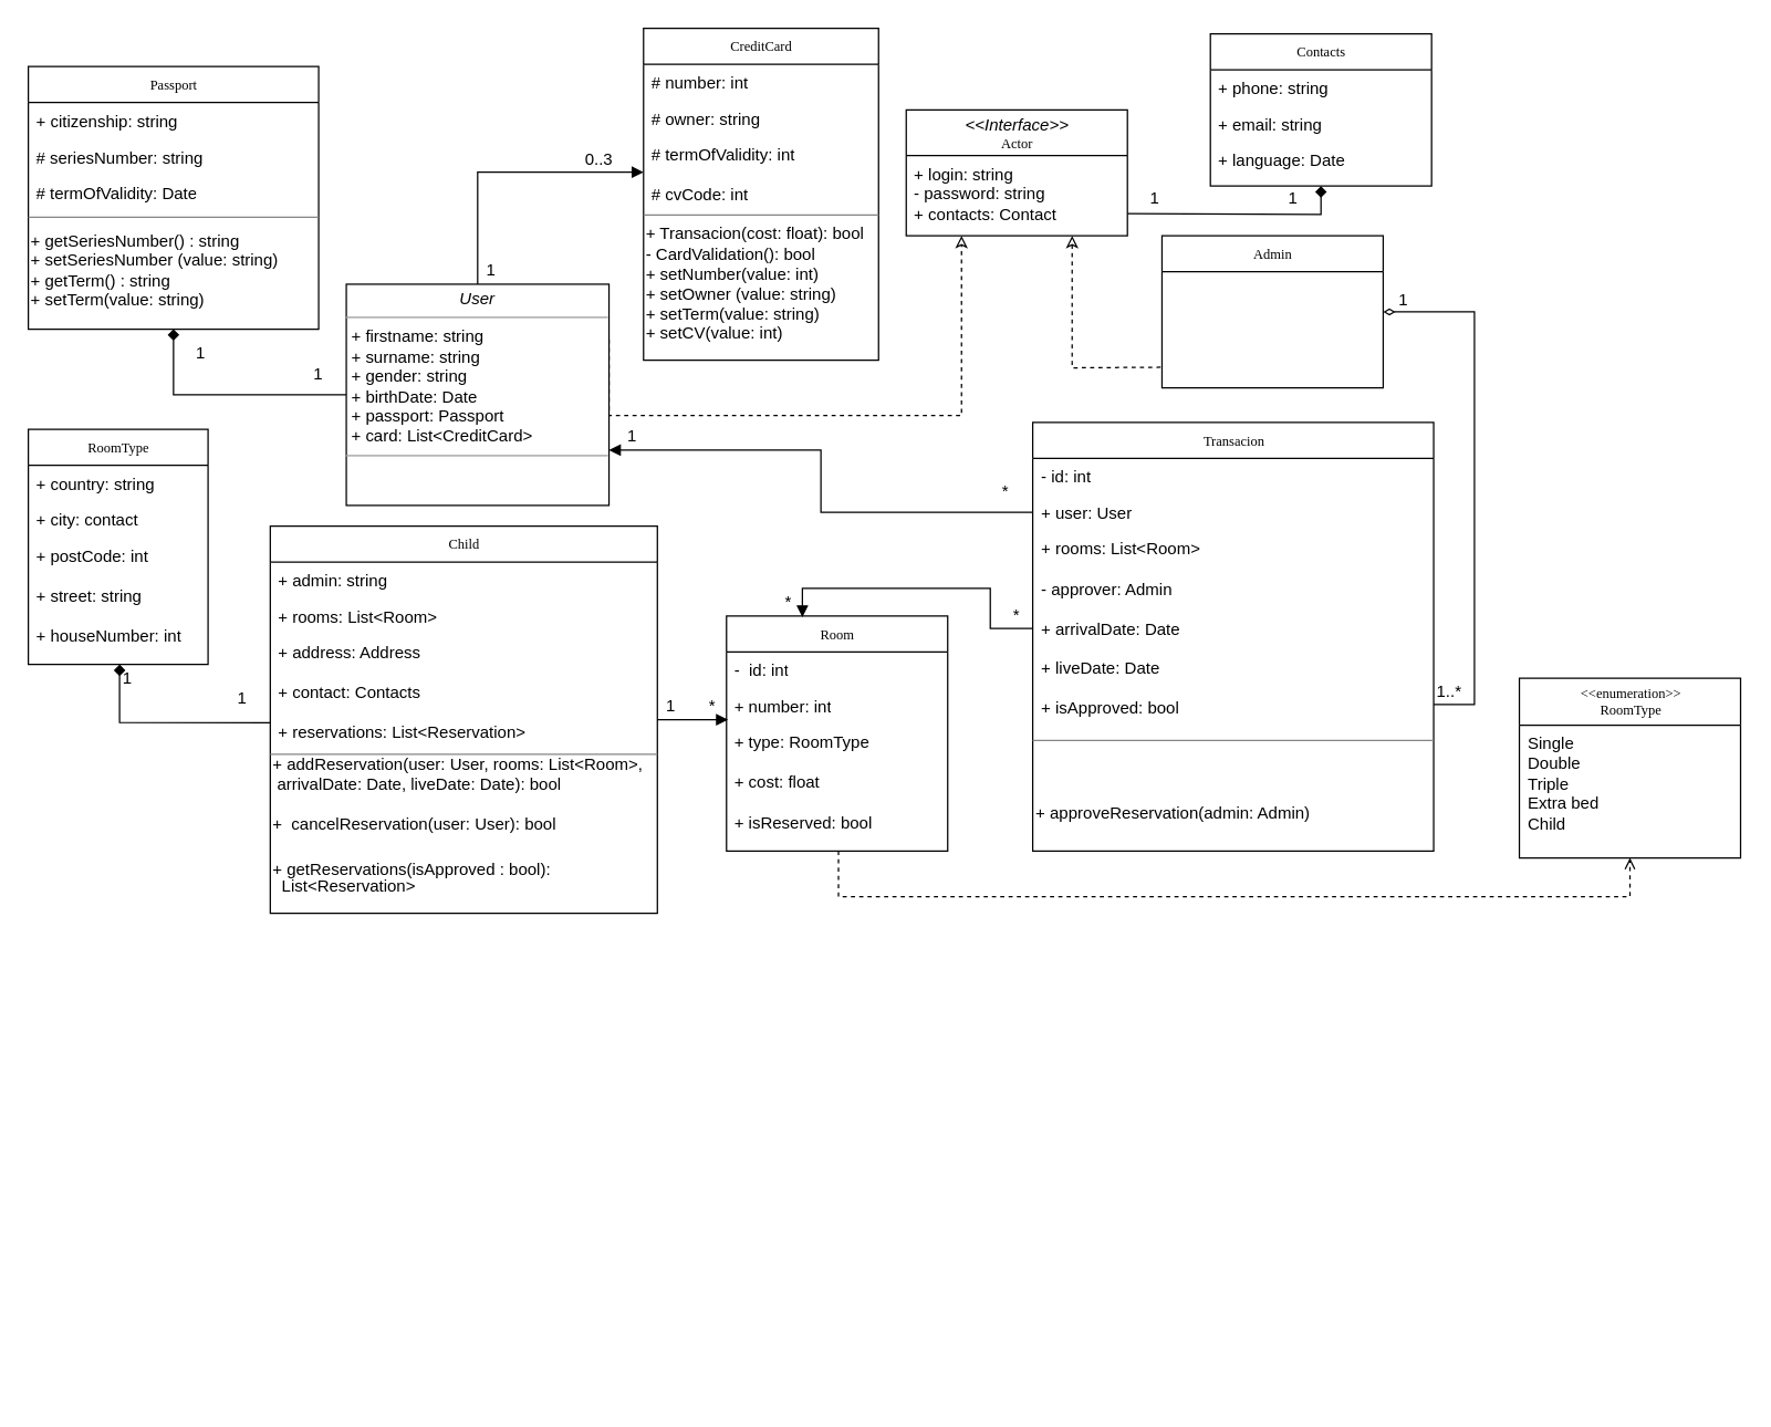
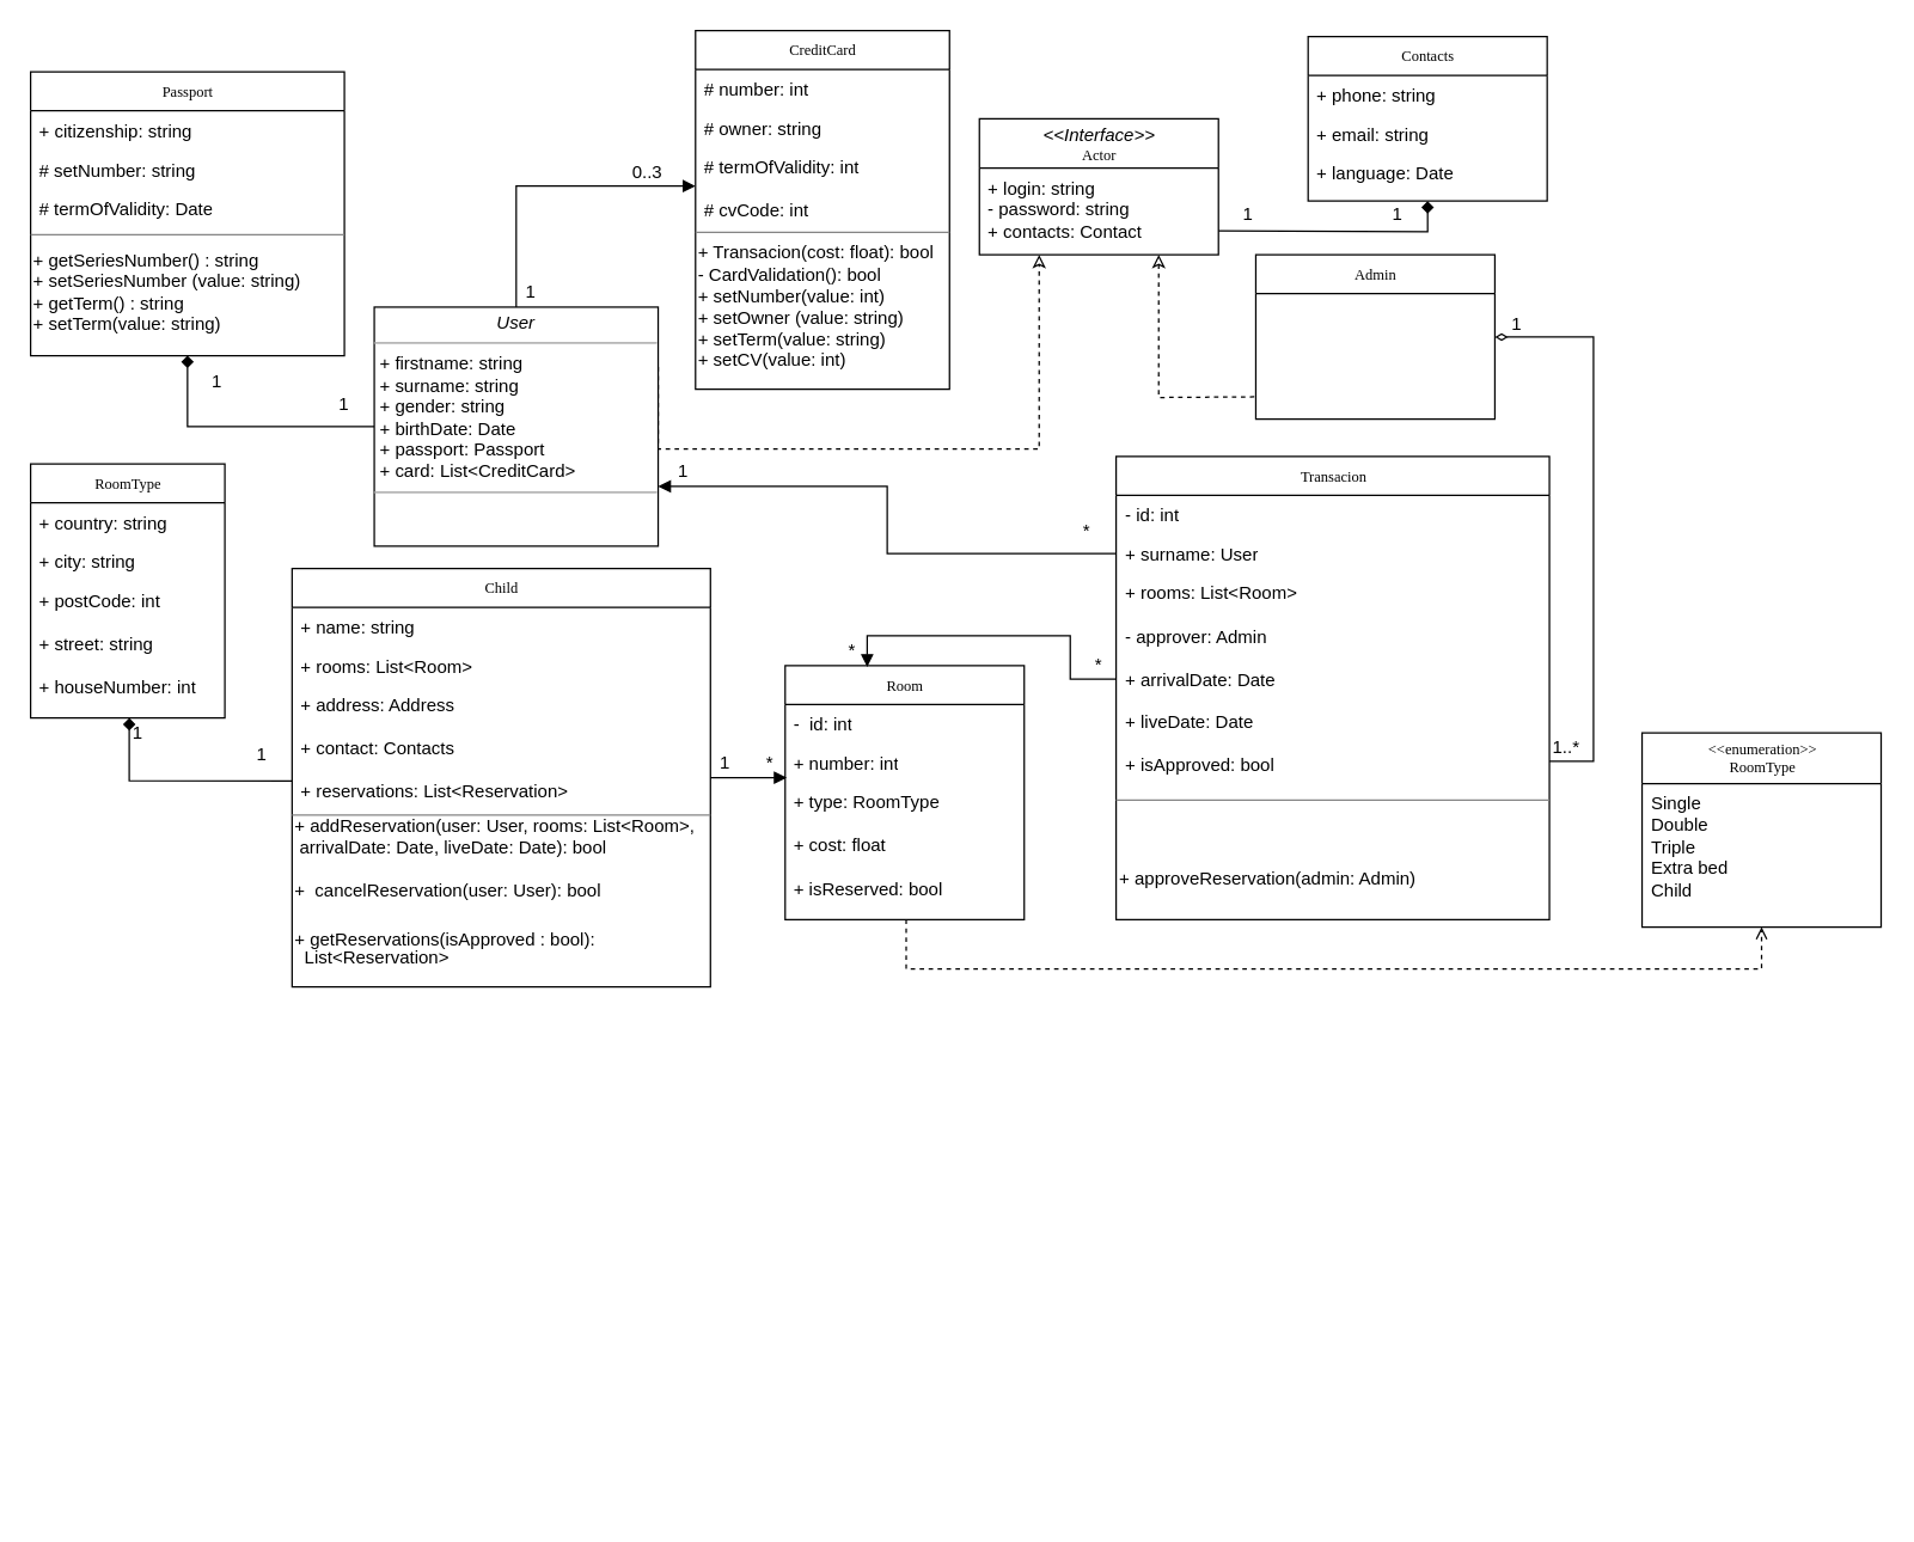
- <mxCell id="4" value="# seriesNumber: string" style="text;html=1;strokeColor=none;fillColor=none;align=left;verticalAlign=top;spacingLeft=4;spacingRight=4;whiteSpace=wrap;overflow=hidden;rotatable=0;points=[[0,0.5],[1,0.5]];portConstraint=eastwest;" parent="2" vertex="1"><mxGeometry y="52" width="210" height="26" as="geometry" /></mxCell>
+ <mxCell id="4" value="# setNumber: string" style="text;html=1;strokeColor=none;fillColor=none;align=left;verticalAlign=top;spacingLeft=4;spacingRight=4;whiteSpace=wrap;overflow=hidden;rotatable=0;points=[[0,0.5],[1,0.5]];portConstraint=eastwest;" parent="2" vertex="1"><mxGeometry y="52" width="210" height="26" as="geometry" /></mxCell>
- <mxCell id="27" value="+ user: User" style="text;html=1;strokeColor=none;fillColor=none;align=left;verticalAlign=top;spacingLeft=4;spacingRight=4;whiteSpace=wrap;overflow=hidden;rotatable=0;points=[[0,0.5],[1,0.5]];portConstraint=eastwest;" parent="25" vertex="1"><mxGeometry y="52" width="290" height="26" as="geometry" /></mxCell>
+ <mxCell id="27" value="+ surname: User" style="text;html=1;strokeColor=none;fillColor=none;align=left;verticalAlign=top;spacingLeft=4;spacingRight=4;whiteSpace=wrap;overflow=hidden;rotatable=0;points=[[0,0.5],[1,0.5]];portConstraint=eastwest;" parent="25" vertex="1"><mxGeometry y="52" width="290" height="26" as="geometry" /></mxCell>
- <mxCell id="46" value="+ city: contact" style="text;html=1;strokeColor=none;fillColor=none;align=left;verticalAlign=top;spacingLeft=4;spacingRight=4;whiteSpace=wrap;overflow=hidden;rotatable=0;points=[[0,0.5],[1,0.5]];portConstraint=eastwest;" parent="44" vertex="1"><mxGeometry y="52" width="130" height="26" as="geometry" /></mxCell>
+ <mxCell id="46" value="+ city: string" style="text;html=1;strokeColor=none;fillColor=none;align=left;verticalAlign=top;spacingLeft=4;spacingRight=4;whiteSpace=wrap;overflow=hidden;rotatable=0;points=[[0,0.5],[1,0.5]];portConstraint=eastwest;" parent="44" vertex="1"><mxGeometry y="52" width="130" height="26" as="geometry" /></mxCell>
- <mxCell id="39" value="+ admin: string" style="text;html=1;strokeColor=none;fillColor=none;align=left;verticalAlign=top;spacingLeft=4;spacingRight=4;whiteSpace=wrap;overflow=hidden;rotatable=0;points=[[0,0.5],[1,0.5]];portConstraint=eastwest;" parent="38" vertex="1"><mxGeometry y="26" width="280" height="26" as="geometry" /></mxCell>
+ <mxCell id="39" value="+ name: string" style="text;html=1;strokeColor=none;fillColor=none;align=left;verticalAlign=top;spacingLeft=4;spacingRight=4;whiteSpace=wrap;overflow=hidden;rotatable=0;points=[[0,0.5],[1,0.5]];portConstraint=eastwest;" parent="38" vertex="1"><mxGeometry y="26" width="280" height="26" as="geometry" /></mxCell>
